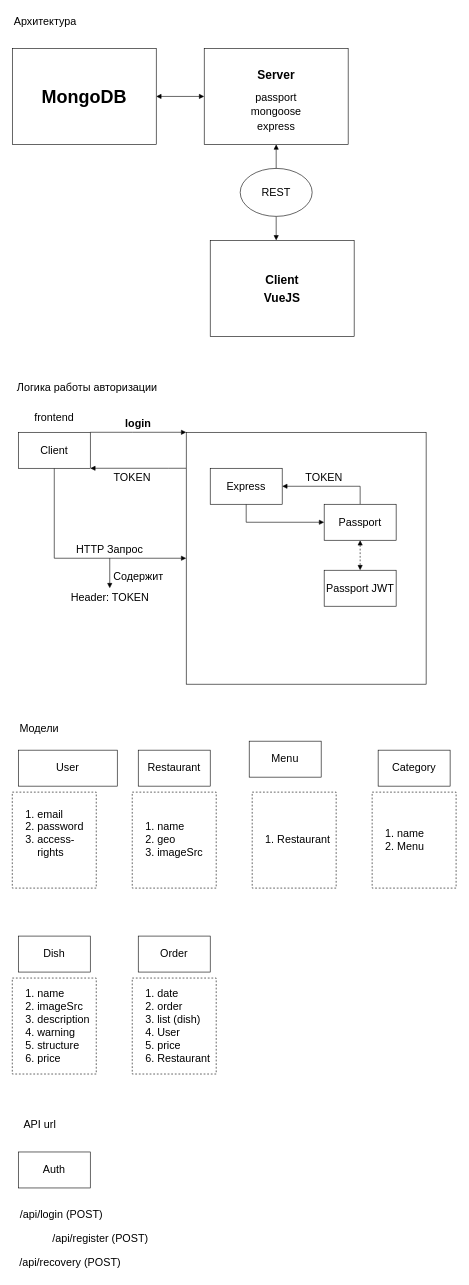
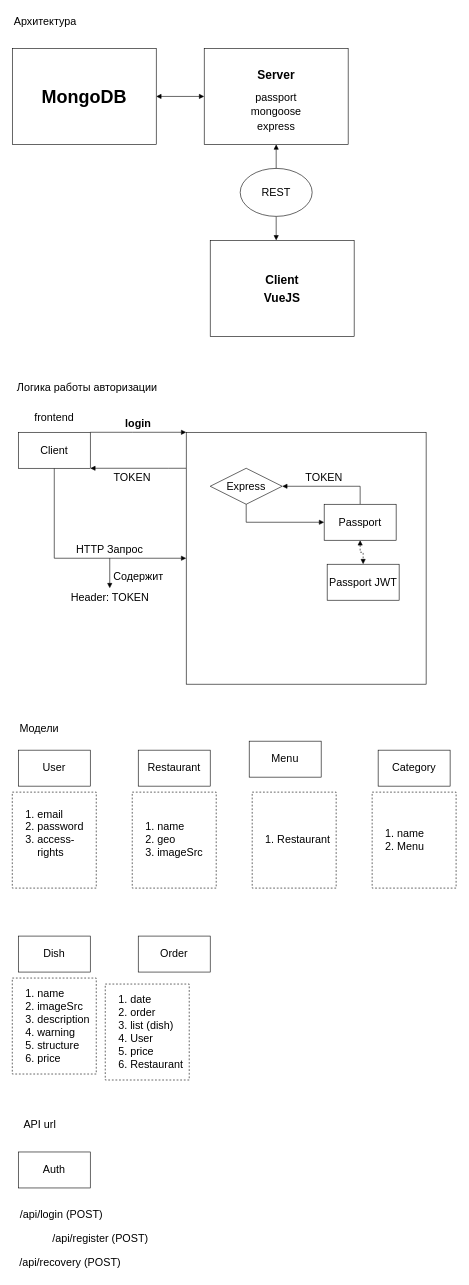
- <mxCell id="20" value="Express" style="rounded=0;whiteSpace=wrap;html=1;fontSize=18;" vertex="1" parent="1"><mxGeometry x="350" y="780" width="120" height="60" as="geometry" /></mxCell>
+ <mxCell id="20" value="Express" style="rhombus;whiteSpace=wrap;html=1;fontSize=18;" vertex="1" parent="1"><mxGeometry x="350" y="780" width="120" height="60" as="geometry" /></mxCell>
- <mxCell id="24" value="Passport JWT" style="rounded=0;whiteSpace=wrap;html=1;fontSize=18;" vertex="1" parent="1"><mxGeometry x="540" y="950" width="120" height="60" as="geometry" /></mxCell>
+ <mxCell id="24" value="Passport JWT" style="rounded=0;whiteSpace=wrap;html=1;fontSize=18;" vertex="1" parent="1"><mxGeometry x="545" y="940" width="120" height="60" as="geometry" /></mxCell>
- <mxCell id="32" value="User" style="rounded=0;whiteSpace=wrap;html=1;fontSize=18;" vertex="1" parent="1"><mxGeometry x="30" y="1250" width="165" height="60" as="geometry" /></mxCell>
+ <mxCell id="32" value="User" style="rounded=0;whiteSpace=wrap;html=1;fontSize=18;" vertex="1" parent="1"><mxGeometry x="30" y="1250" width="120" height="60" as="geometry" /></mxCell>
- <mxCell id="45" value="&lt;ol&gt;&lt;li&gt;date&lt;/li&gt;&lt;li&gt;order&lt;/li&gt;&lt;li&gt;list (dish)&lt;/li&gt;&lt;li&gt;User&lt;/li&gt;&lt;li&gt;price&lt;/li&gt;&lt;li&gt;Restaurant&lt;/li&gt;&lt;/ol&gt;" style="text;html=1;strokeColor=default;fillColor=none;align=left;verticalAlign=middle;whiteSpace=wrap;rounded=0;fontSize=18;dashed=1;" vertex="1" parent="1"><mxGeometry x="220" y="1630" width="140" height="160" as="geometry" /></mxCell>
+ <mxCell id="45" value="&lt;ol&gt;&lt;li&gt;date&lt;/li&gt;&lt;li&gt;order&lt;/li&gt;&lt;li&gt;list (dish)&lt;/li&gt;&lt;li&gt;User&lt;/li&gt;&lt;li&gt;price&lt;/li&gt;&lt;li&gt;Restaurant&lt;/li&gt;&lt;/ol&gt;" style="text;html=1;strokeColor=default;fillColor=none;align=left;verticalAlign=middle;whiteSpace=wrap;rounded=0;fontSize=18;dashed=1;" vertex="1" parent="1"><mxGeometry x="175" y="1640" width="140" height="160" as="geometry" /></mxCell>
